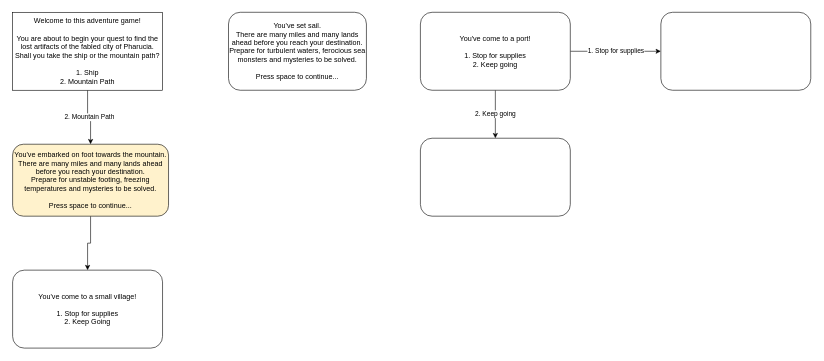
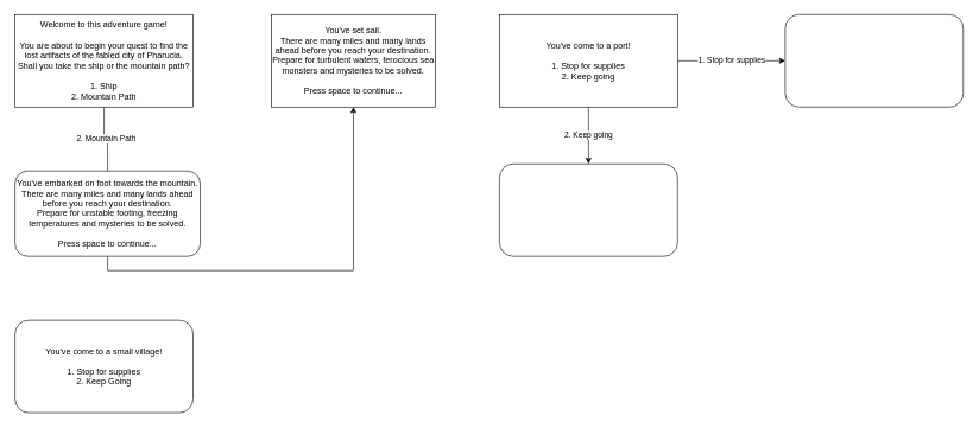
- <mxCell id="6" value="You've set sail.&lt;br&gt;There are many miles and many lands ahead before you reach your destination.&lt;br&gt;Prepare for turbulent waters, ferocious sea monsters and mysteries to be solved.&lt;br&gt;&lt;br&gt;Press space to continue..." style="rounded=1;whiteSpace=wrap;html=1;" vertex="1" parent="1"><mxGeometry x="380" y="20" width="230" height="130" as="geometry" /></mxCell>
+ <mxCell id="6" value="You've set sail.&lt;br&gt;There are many miles and many lands ahead before you reach your destination.&lt;br&gt;Prepare for turbulent waters, ferocious sea monsters and mysteries to be solved.&lt;br&gt;&lt;br&gt;Press space to continue..." style="whiteSpace=wrap;html=1;rounded=0;" vertex="1" parent="1"><mxGeometry x="380" y="20" width="230" height="130" as="geometry" /></mxCell>
- <mxCell id="9" value="You've come to a port!&lt;br&gt;&lt;br&gt;1. Stop for supplies&lt;br&gt;2. Keep going" style="rounded=1;whiteSpace=wrap;html=1;" vertex="1" parent="1"><mxGeometry x="700" y="20" width="250" height="130" as="geometry" /></mxCell>
+ <mxCell id="9" value="You've come to a port!&lt;br&gt;&lt;br&gt;1. Stop for supplies&lt;br&gt;2. Keep going" style="whiteSpace=wrap;html=1;rounded=0;" vertex="1" parent="1"><mxGeometry x="700" y="20" width="250" height="130" as="geometry" /></mxCell>
- <mxCell id="2" value="2. Mountain Path" style="edgeStyle=orthogonalEdgeStyle;rounded=0;orthogonalLoop=1;jettySize=auto;html=1;exitX=0.5;exitY=1;exitDx=0;exitDy=0;entryX=0.5;entryY=0;entryDx=0;entryDy=0;" edge="1" parent="1" source="3" target="5"><mxGeometry relative="1" as="geometry" /></mxCell>
+ <mxCell id="2" value="2. Mountain Path" style="edgeStyle=orthogonalEdgeStyle;rounded=0;orthogonalLoop=1;jettySize=auto;html=1;exitX=0.5;exitY=1;exitDx=0;exitDy=0;entryX=0.5;entryY=0;entryDx=0;entryDy=0;endArrow=none;" edge="1" parent="1" source="3" target="5"><mxGeometry relative="1" as="geometry" /></mxCell>
- <mxCell id="5" value="You've embarked on foot towards the mountain.&lt;br&gt;There are many miles and many lands ahead before you reach your destination.&lt;br&gt;Prepare for unstable footing, freezing temperatures and mysteries to be solved.&lt;br&gt;&lt;br&gt;Press space to continue..." style="rounded=1;whiteSpace=wrap;html=1;fillColor=#fff2cc;" vertex="1" parent="1"><mxGeometry x="20" y="240" width="260" height="120" as="geometry" /></mxCell>
+ <mxCell id="5" value="You've embarked on foot towards the mountain.&lt;br&gt;There are many miles and many lands ahead before you reach your destination.&lt;br&gt;Prepare for unstable footing, freezing temperatures and mysteries to be solved.&lt;br&gt;&lt;br&gt;Press space to continue..." style="rounded=1;whiteSpace=wrap;html=1;" vertex="1" parent="1"><mxGeometry x="20" y="240" width="260" height="120" as="geometry" /></mxCell>
- <mxCell id="4" style="edgeStyle=orthogonalEdgeStyle;rounded=0;orthogonalLoop=1;jettySize=auto;html=1;exitX=0.5;exitY=1;exitDx=0;exitDy=0;" edge="1" parent="1" source="5" target="12"><mxGeometry relative="1" as="geometry" /></mxCell>
+ <mxCell id="4" style="edgeStyle=orthogonalEdgeStyle;rounded=0;orthogonalLoop=1;jettySize=auto;html=1;exitX=0.5;exitY=1;exitDx=0;exitDy=0;" edge="1" parent="1" source="5" target="6"><mxGeometry relative="1" as="geometry" /></mxCell>
